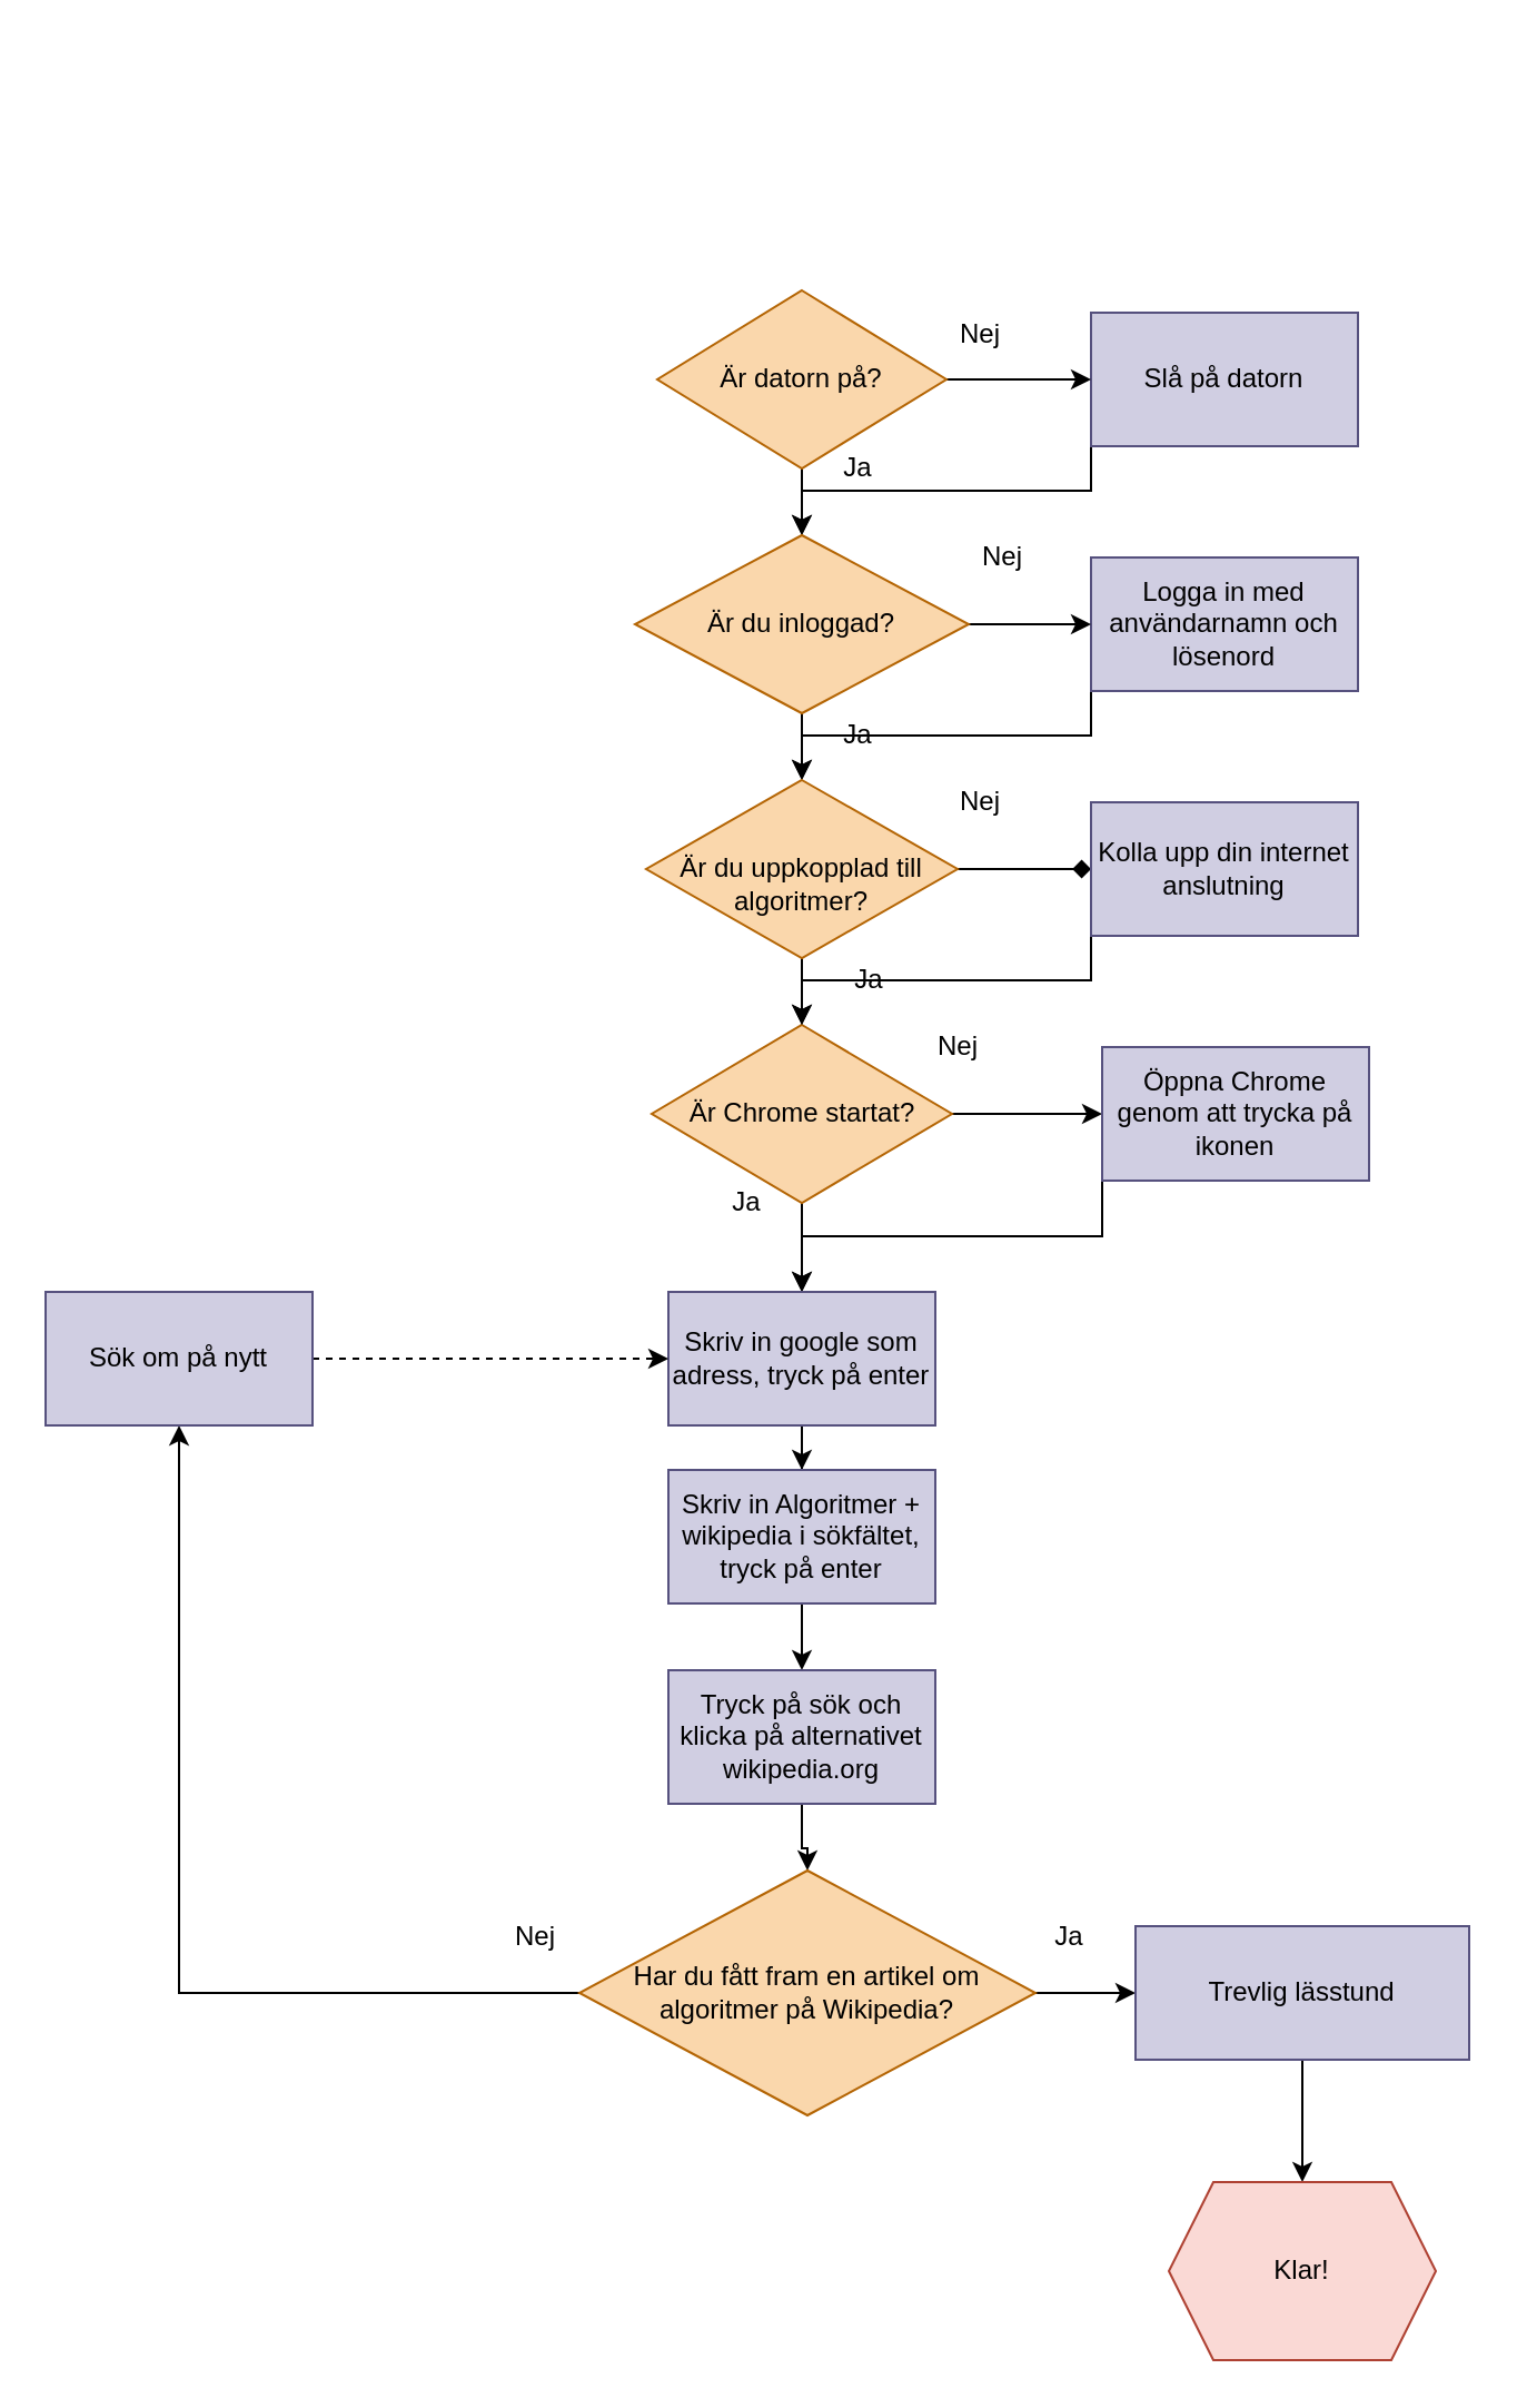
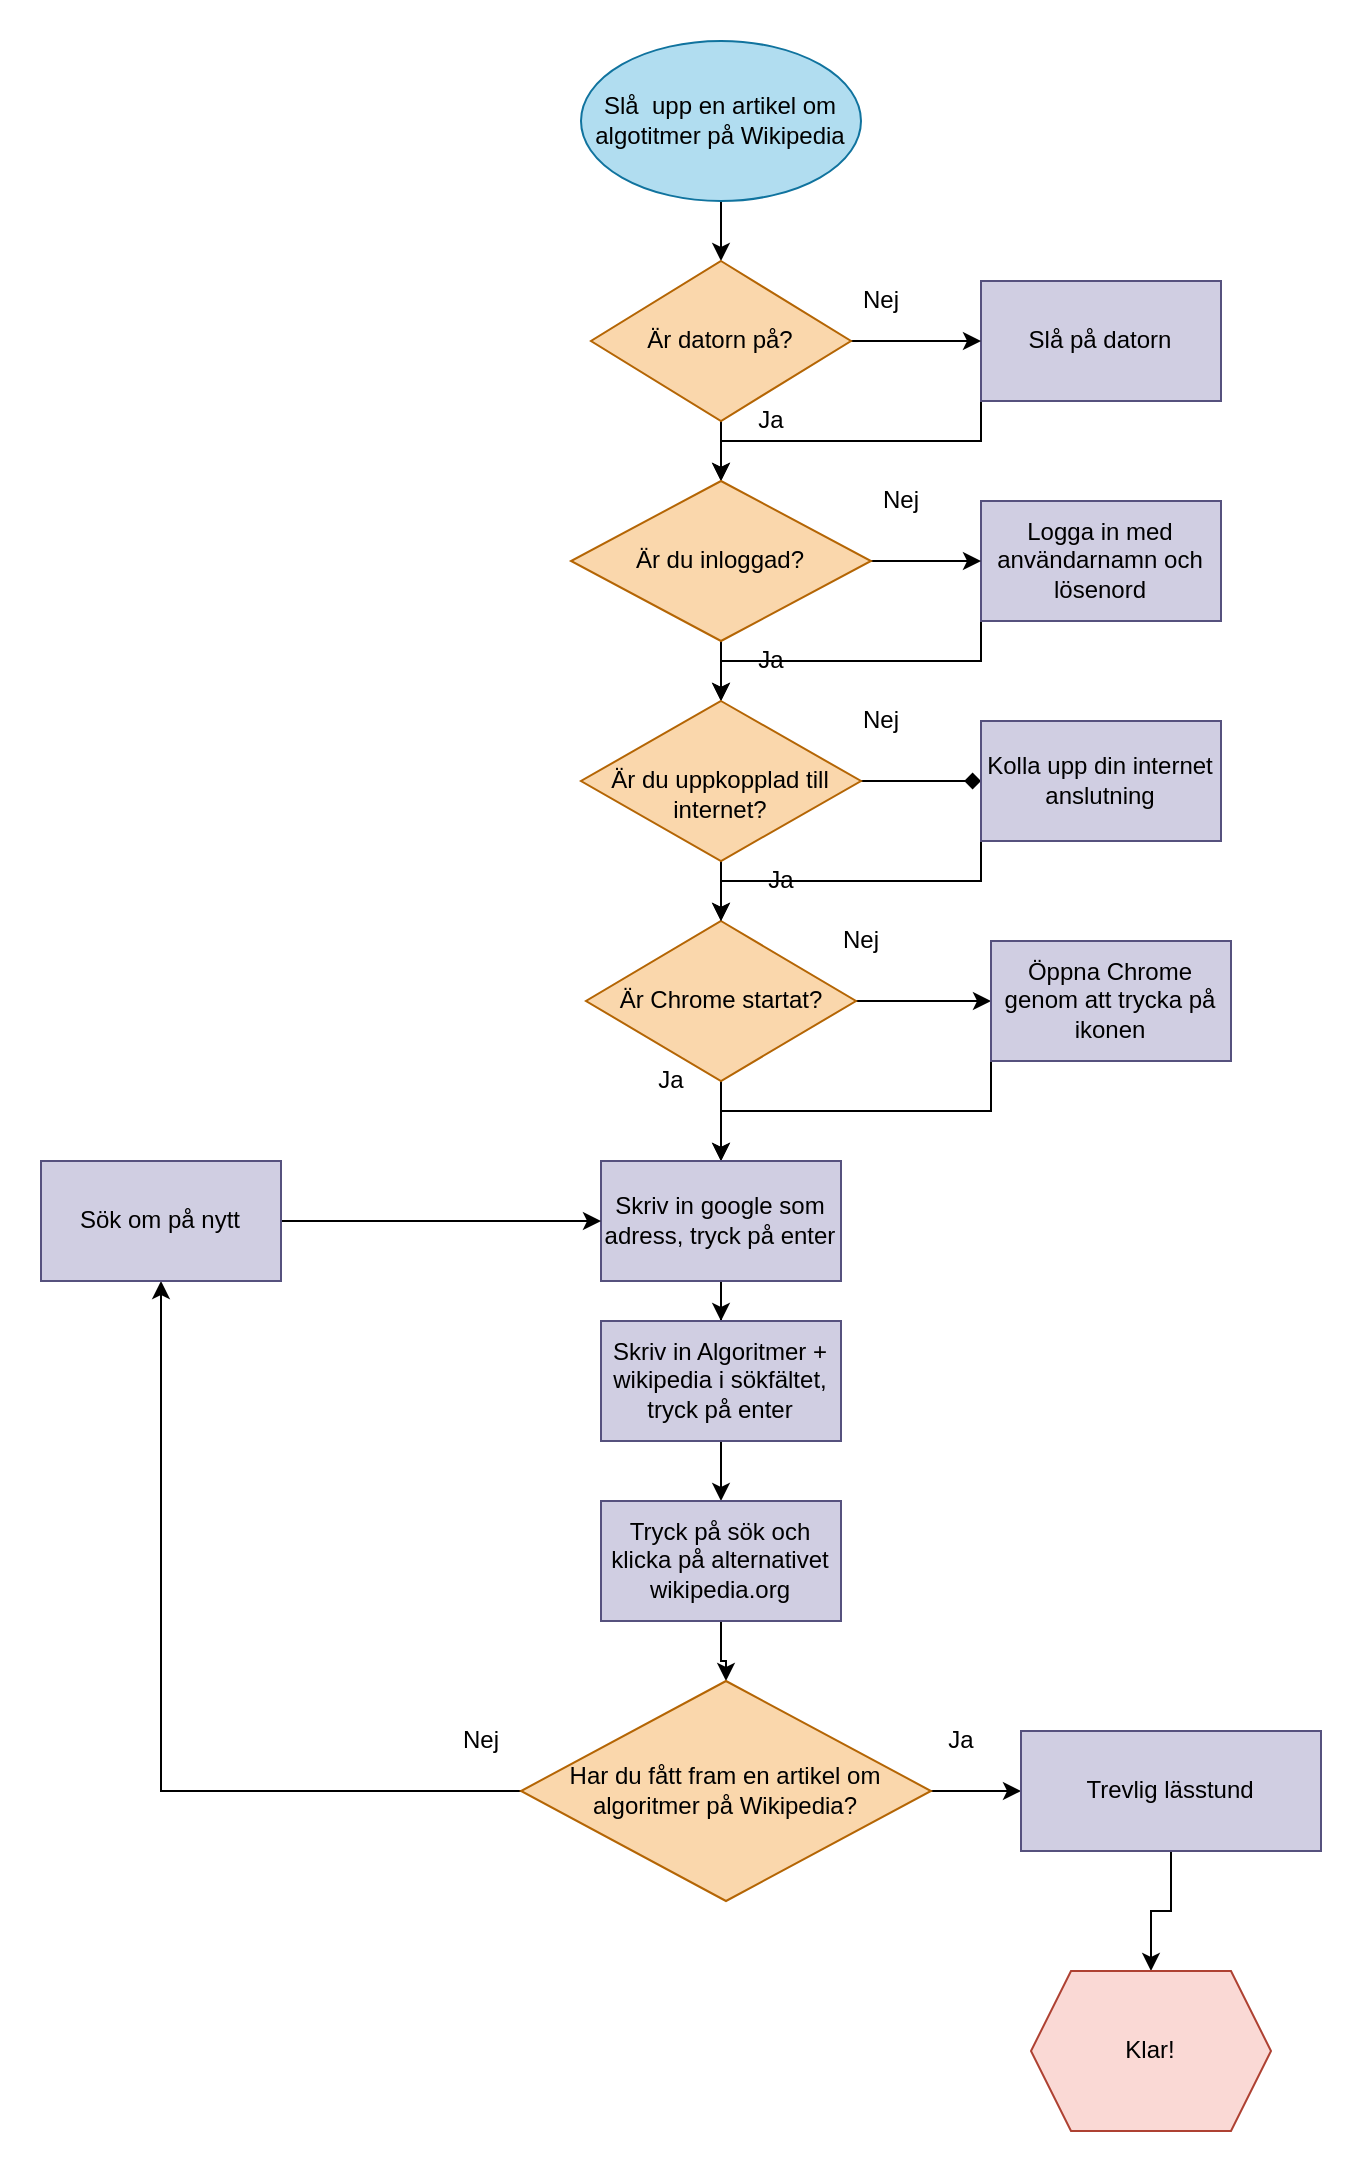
+ <mxCell id="3" value="Slå&amp;nbsp; upp en artikel om algotitmer på Wikipedia" style="ellipse;whiteSpace=wrap;html=1;fillColor=#b1ddf0;strokeColor=#10739e;" vertex="1" parent="1"><mxGeometry x="290" y="20" width="140" height="80" as="geometry" /></mxCell>
+ <mxCell id="2" value="" style="edgeStyle=orthogonalEdgeStyle;rounded=0;orthogonalLoop=1;jettySize=auto;html=1;" edge="1" parent="1" source="3" target="10"><mxGeometry relative="1" as="geometry" /></mxCell>
- <mxCell id="33" value="&lt;br&gt;Är du uppkopplad till algoritmer?" style="rhombus;whiteSpace=wrap;html=1;fillColor=#fad7ac;strokeColor=#b46504;" vertex="1" parent="1"><mxGeometry x="290" y="350" width="140" height="80" as="geometry" /></mxCell>
+ <mxCell id="33" value="&lt;br&gt;Är du uppkopplad till internet?" style="rhombus;whiteSpace=wrap;html=1;fillColor=#fad7ac;strokeColor=#b46504;" vertex="1" parent="1"><mxGeometry x="290" y="350" width="140" height="80" as="geometry" /></mxCell>
- <mxCell id="43" style="edgeStyle=orthogonalEdgeStyle;rounded=0;orthogonalLoop=1;jettySize=auto;html=1;entryX=0;entryY=0.5;entryDx=0;entryDy=0;dashed=1;" edge="1" parent="1" source="44" target="24"><mxGeometry relative="1" as="geometry"><mxPoint x="160" y="580" as="targetPoint" /></mxGeometry></mxCell>
+ <mxCell id="43" style="edgeStyle=orthogonalEdgeStyle;rounded=0;orthogonalLoop=1;jettySize=auto;html=1;entryX=0;entryY=0.5;entryDx=0;entryDy=0;" edge="1" parent="1" source="44" target="24"><mxGeometry relative="1" as="geometry"><mxPoint x="160" y="580" as="targetPoint" /></mxGeometry></mxCell>
- <mxCell id="47" value="Klar!" style="shape=hexagon;perimeter=hexagonPerimeter2;whiteSpace=wrap;html=1;fixedSize=1;fillColor=#fad9d5;strokeColor=#ae4132;" vertex="1" parent="1"><mxGeometry x="525" y="980" width="120" height="80" as="geometry" /></mxCell>
+ <mxCell id="47" value="Klar!" style="shape=hexagon;perimeter=hexagonPerimeter2;whiteSpace=wrap;html=1;fixedSize=1;fillColor=#fad9d5;strokeColor=#ae4132;" vertex="1" parent="1"><mxGeometry x="515" y="985" width="120" height="80" as="geometry" /></mxCell>
